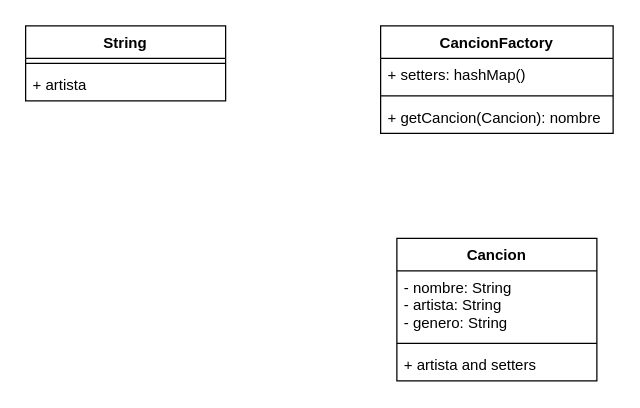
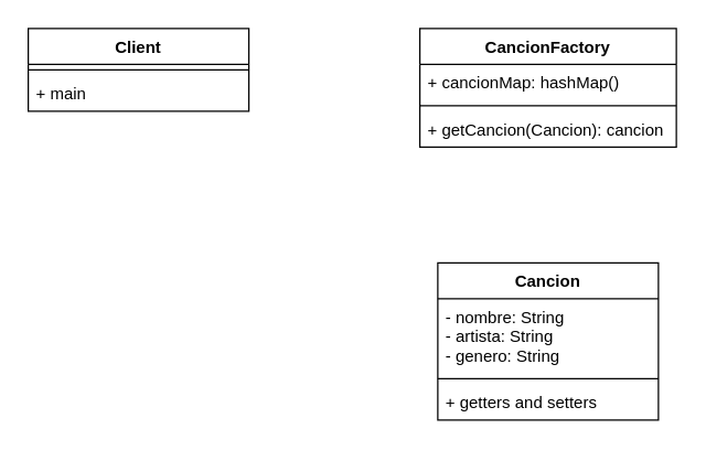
- <mxCell id="2" value="String" style="swimlane;fontStyle=1;align=center;verticalAlign=top;childLayout=stackLayout;horizontal=1;startSize=26;horizontalStack=0;resizeParent=1;resizeParentMax=0;resizeLast=0;collapsible=1;marginBottom=0;" vertex="1" parent="1"><mxGeometry x="20" y="20" width="160" height="60" as="geometry" /></mxCell>
+ <mxCell id="2" value="Client" style="swimlane;fontStyle=1;align=center;verticalAlign=top;childLayout=stackLayout;horizontal=1;startSize=26;horizontalStack=0;resizeParent=1;resizeParentMax=0;resizeLast=0;collapsible=1;marginBottom=0;" vertex="1" parent="1"><mxGeometry x="20" y="20" width="160" height="60" as="geometry" /></mxCell>
- <mxCell id="6" value="+ setters: hashMap()" style="text;strokeColor=none;fillColor=none;align=left;verticalAlign=top;spacingLeft=4;spacingRight=4;overflow=hidden;rotatable=0;points=[[0,0.5],[1,0.5]];portConstraint=eastwest;" vertex="1" parent="5"><mxGeometry y="26" width="186" height="26" as="geometry" /></mxCell>
+ <mxCell id="6" value="+ cancionMap: hashMap()" style="text;strokeColor=none;fillColor=none;align=left;verticalAlign=top;spacingLeft=4;spacingRight=4;overflow=hidden;rotatable=0;points=[[0,0.5],[1,0.5]];portConstraint=eastwest;" vertex="1" parent="5"><mxGeometry y="26" width="186" height="26" as="geometry" /></mxCell>
- <mxCell id="4" value="+ artista" style="text;strokeColor=none;fillColor=none;align=left;verticalAlign=top;spacingLeft=4;spacingRight=4;overflow=hidden;rotatable=0;points=[[0,0.5],[1,0.5]];portConstraint=eastwest;" vertex="1" parent="2"><mxGeometry y="34" width="160" height="26" as="geometry" /></mxCell>
+ <mxCell id="4" value="+ main" style="text;strokeColor=none;fillColor=none;align=left;verticalAlign=top;spacingLeft=4;spacingRight=4;overflow=hidden;rotatable=0;points=[[0,0.5],[1,0.5]];portConstraint=eastwest;" vertex="1" parent="2"><mxGeometry y="34" width="160" height="26" as="geometry" /></mxCell>
- <mxCell id="8" value="+ getCancion(Cancion): nombre" style="text;strokeColor=none;fillColor=none;align=left;verticalAlign=top;spacingLeft=4;spacingRight=4;overflow=hidden;rotatable=0;points=[[0,0.5],[1,0.5]];portConstraint=eastwest;" vertex="1" parent="5"><mxGeometry y="60" width="186" height="26" as="geometry" /></mxCell>
+ <mxCell id="8" value="+ getCancion(Cancion): cancion" style="text;strokeColor=none;fillColor=none;align=left;verticalAlign=top;spacingLeft=4;spacingRight=4;overflow=hidden;rotatable=0;points=[[0,0.5],[1,0.5]];portConstraint=eastwest;" vertex="1" parent="5"><mxGeometry y="60" width="186" height="26" as="geometry" /></mxCell>
- <mxCell id="12" value="+ artista and setters" style="text;strokeColor=none;fillColor=none;align=left;verticalAlign=top;spacingLeft=4;spacingRight=4;overflow=hidden;rotatable=0;points=[[0,0.5],[1,0.5]];portConstraint=eastwest;" vertex="1" parent="9"><mxGeometry y="88" width="160" height="26" as="geometry" /></mxCell>
+ <mxCell id="12" value="+ getters and setters" style="text;strokeColor=none;fillColor=none;align=left;verticalAlign=top;spacingLeft=4;spacingRight=4;overflow=hidden;rotatable=0;points=[[0,0.5],[1,0.5]];portConstraint=eastwest;" vertex="1" parent="9"><mxGeometry y="88" width="160" height="26" as="geometry" /></mxCell>
